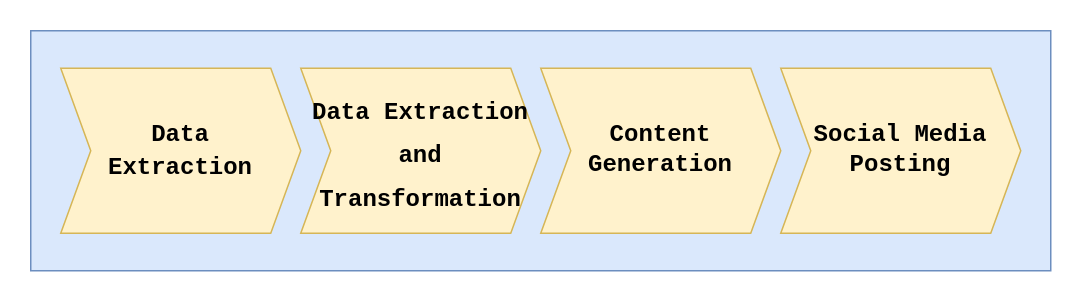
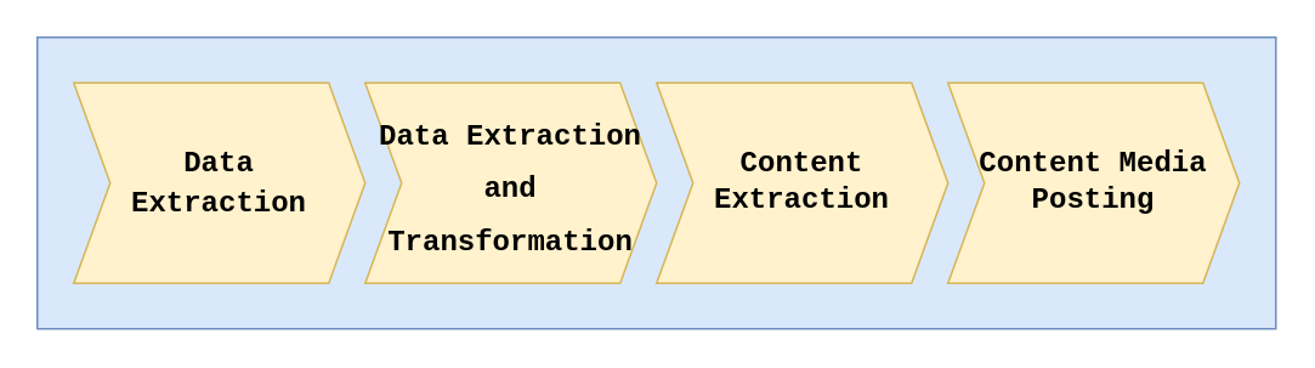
- <mxCell id="5" value="&lt;h3&gt;&lt;b style=&quot;&quot;&gt;&lt;font style=&quot;font-size: 16px;&quot; face=&quot;Courier New&quot;&gt;Content Generation&lt;/font&gt;&lt;/b&gt;&lt;/h3&gt;" style="shape=step;perimeter=stepPerimeter;whiteSpace=wrap;html=1;fixedSize=1;fillColor=#fff2cc;strokeColor=#d6b656;" vertex="1" parent="1"><mxGeometry x="360" y="45" width="160" height="110" as="geometry" /></mxCell>
+ <mxCell id="5" value="&lt;h3&gt;&lt;b style=&quot;&quot;&gt;&lt;font style=&quot;font-size: 16px;&quot; face=&quot;Courier New&quot;&gt;Content Extraction&lt;/font&gt;&lt;/b&gt;&lt;/h3&gt;" style="shape=step;perimeter=stepPerimeter;whiteSpace=wrap;html=1;fixedSize=1;fillColor=#fff2cc;strokeColor=#d6b656;" vertex="1" parent="1"><mxGeometry x="360" y="45" width="160" height="110" as="geometry" /></mxCell>
- <mxCell id="6" value="&lt;h3&gt;&lt;b style=&quot;&quot;&gt;&lt;font style=&quot;font-size: 16px;&quot; face=&quot;Courier New&quot;&gt;Social Media Posting&lt;/font&gt;&lt;/b&gt;&lt;/h3&gt;" style="shape=step;perimeter=stepPerimeter;whiteSpace=wrap;html=1;fixedSize=1;fillColor=#fff2cc;strokeColor=#d6b656;" vertex="1" parent="1"><mxGeometry x="520" y="45" width="160" height="110" as="geometry" /></mxCell>
+ <mxCell id="6" value="&lt;h3&gt;&lt;b style=&quot;&quot;&gt;&lt;font style=&quot;font-size: 16px;&quot; face=&quot;Courier New&quot;&gt;Content Media Posting&lt;/font&gt;&lt;/b&gt;&lt;/h3&gt;" style="shape=step;perimeter=stepPerimeter;whiteSpace=wrap;html=1;fixedSize=1;fillColor=#fff2cc;strokeColor=#d6b656;" vertex="1" parent="1"><mxGeometry x="520" y="45" width="160" height="110" as="geometry" /></mxCell>
